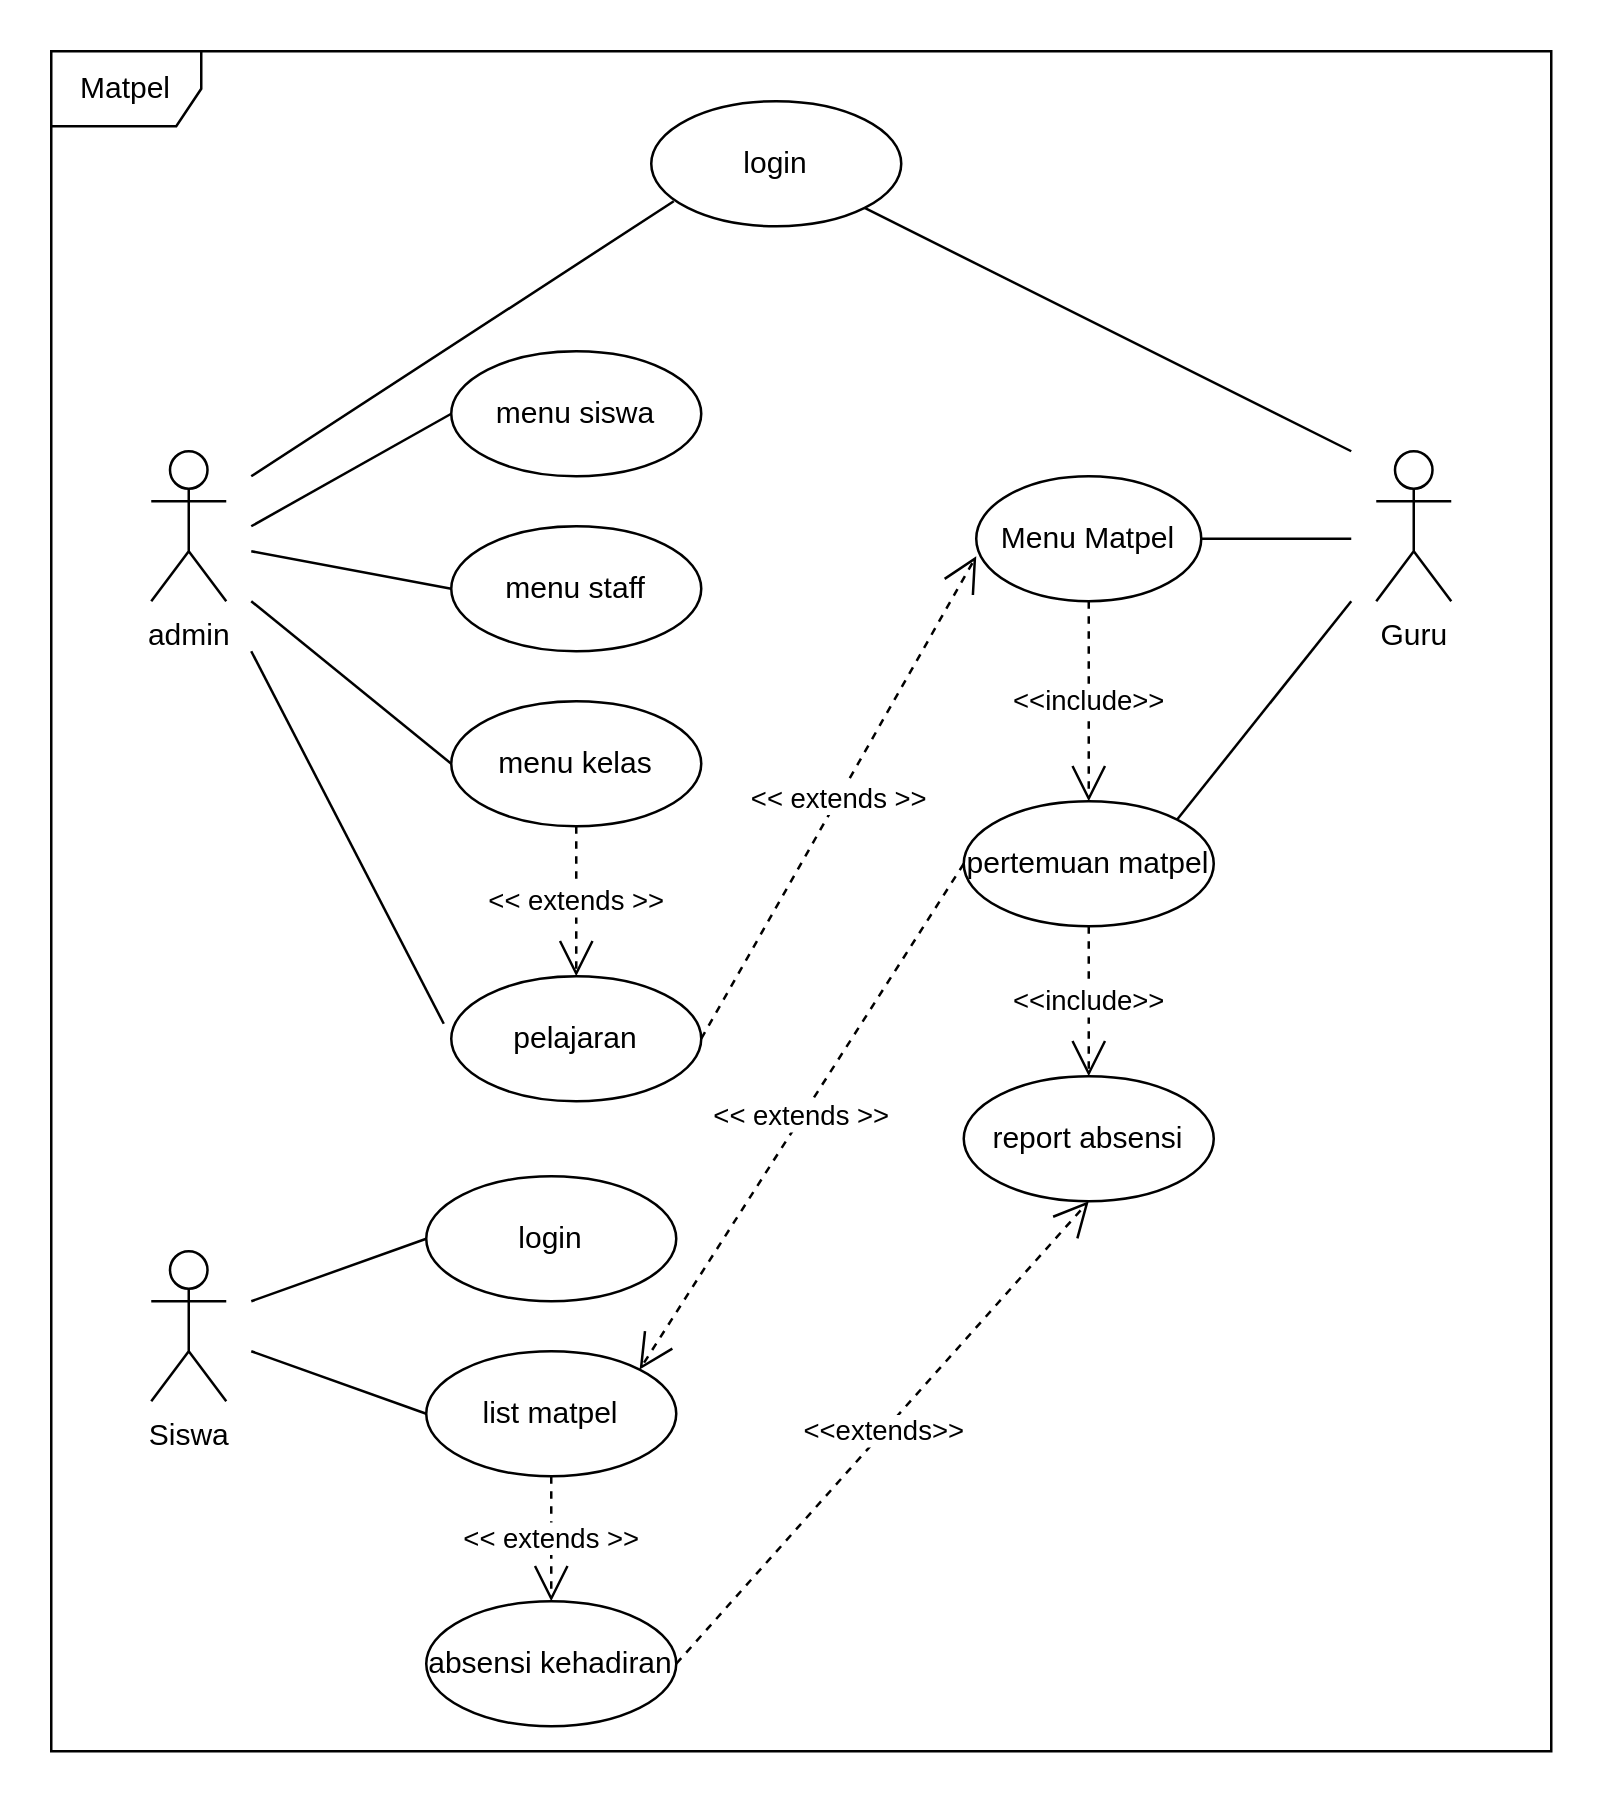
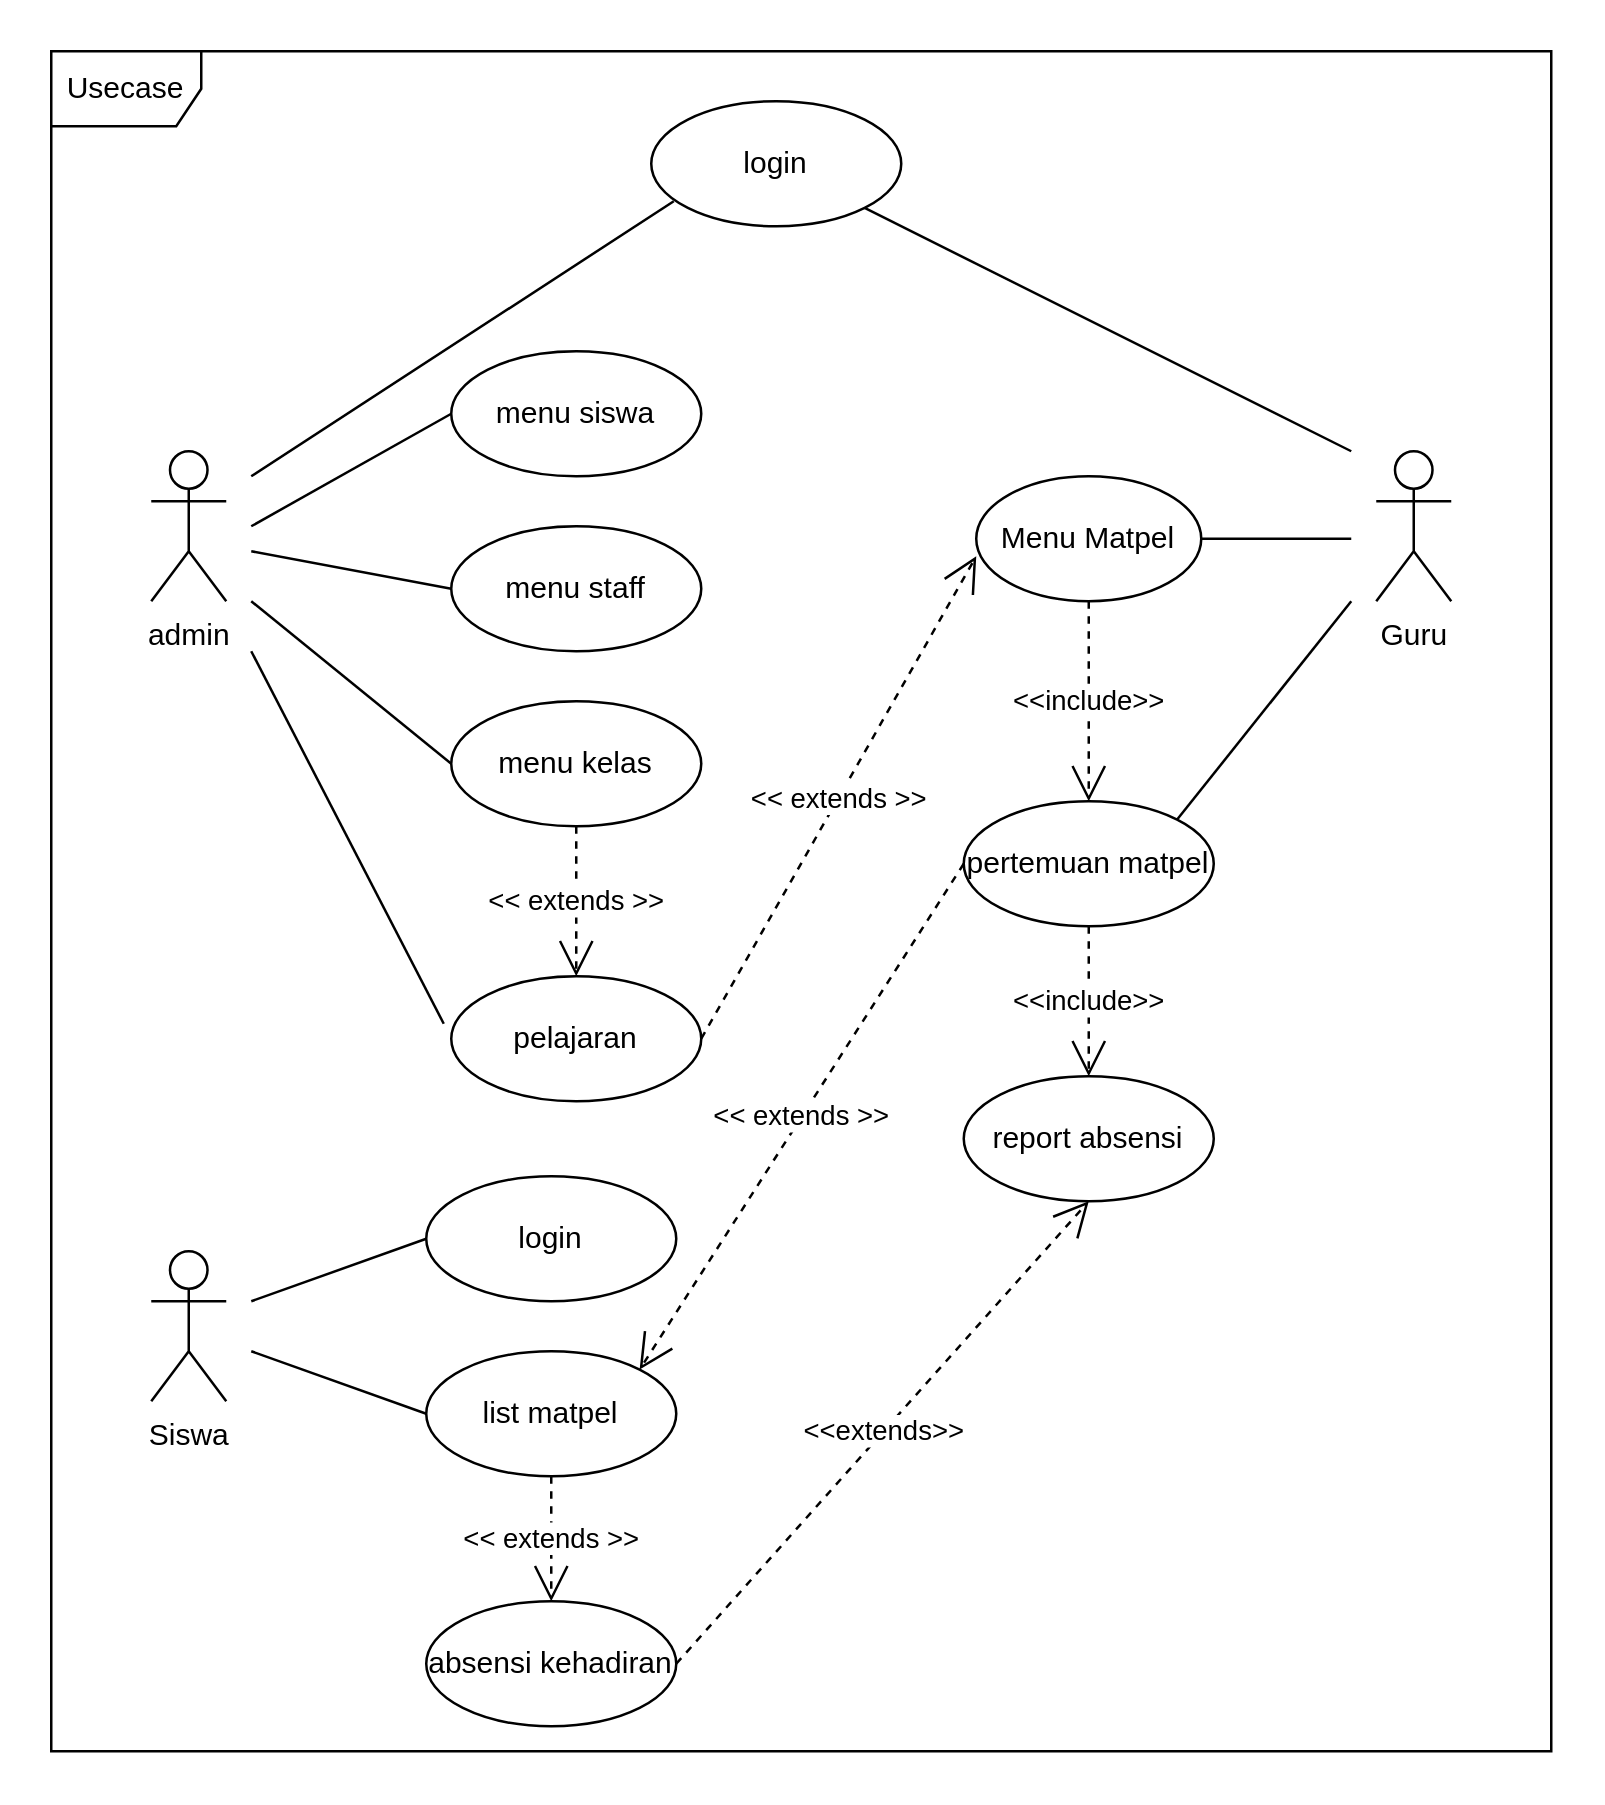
- <mxCell id="33" value="Matpel" style="shape=umlFrame;whiteSpace=wrap;html=1;" vertex="1" parent="1"><mxGeometry x="20" y="20" width="600" height="680" as="geometry" /></mxCell>
+ <mxCell id="33" value="Usecase" style="shape=umlFrame;whiteSpace=wrap;html=1;" vertex="1" parent="1"><mxGeometry x="20" y="20" width="600" height="680" as="geometry" /></mxCell>
